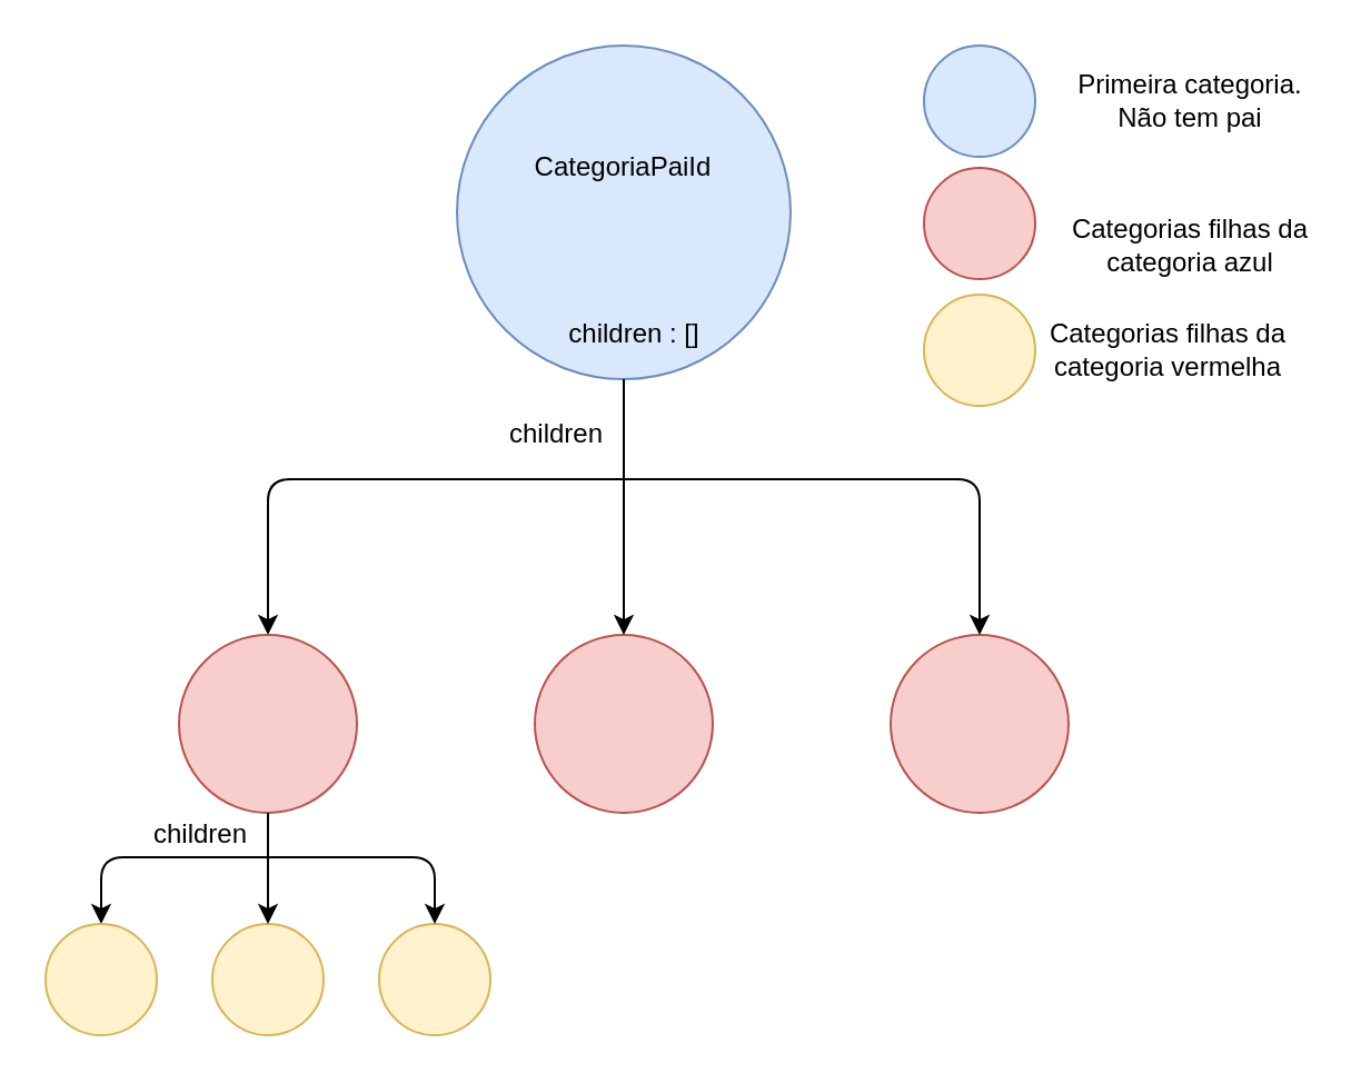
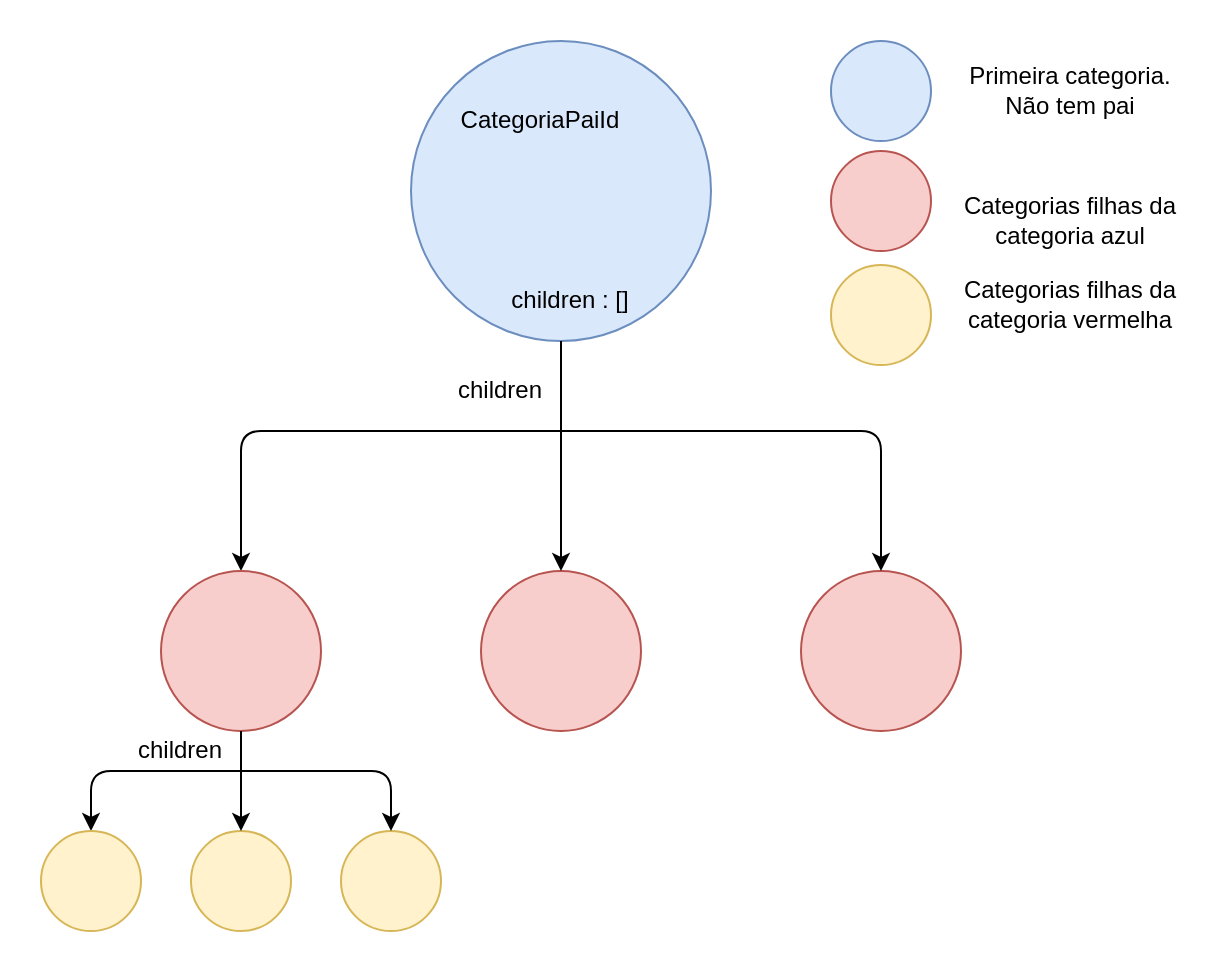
- <mxCell id="3" value="CategoriaPaiId" style="text;html=1;strokeColor=none;fillColor=none;align=center;verticalAlign=middle;whiteSpace=wrap;rounded=0;" parent="1" vertex="1"><mxGeometry x="230" y="65" width="100" height="20" as="geometry" /></mxCell>
+ <mxCell id="3" value="CategoriaPaiId" style="text;html=1;strokeColor=none;fillColor=none;align=center;verticalAlign=middle;whiteSpace=wrap;rounded=0;" parent="1" vertex="1"><mxGeometry x="220" y="50" width="100" height="20" as="geometry" /></mxCell>
- <mxCell id="24" value="Categorias filhas da categoria vermelha" style="text;html=1;strokeColor=none;fillColor=none;align=center;verticalAlign=middle;whiteSpace=wrap;rounded=0;" vertex="1" parent="1"><mxGeometry x="470" y="147" width="110" height="20" as="geometry" /></mxCell>
+ <mxCell id="24" value="Categorias filhas da categoria vermelha" style="text;html=1;strokeColor=none;fillColor=none;align=center;verticalAlign=middle;whiteSpace=wrap;rounded=0;" vertex="1" parent="1"><mxGeometry x="480" y="142" width="110" height="20" as="geometry" /></mxCell>
